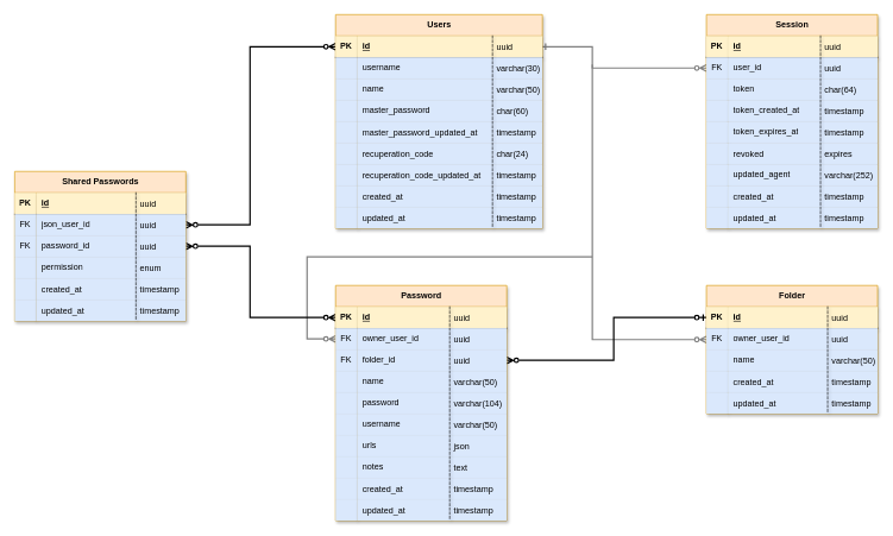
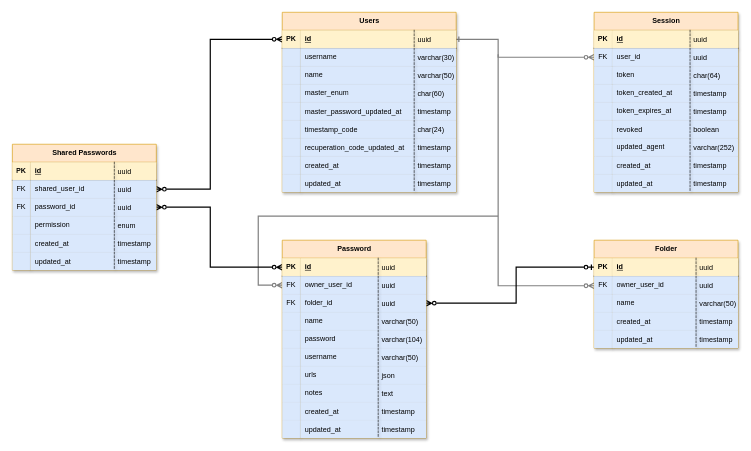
- <mxCell id="97" value="master_password" style="shape=partialRectangle;connectable=0;fillColor=#dae8fc;top=0;left=0;bottom=0;right=0;align=left;spacingLeft=6;overflow=hidden;whiteSpace=wrap;html=1;strokeColor=#6c8ebf;shadow=1;" parent="95" vertex="1"><mxGeometry x="30" width="260" height="30" as="geometry"><mxRectangle width="260" height="30" as="alternateBounds" /></mxGeometry></mxCell>
+ <mxCell id="97" value="master_enum" style="shape=partialRectangle;connectable=0;fillColor=#dae8fc;top=0;left=0;bottom=0;right=0;align=left;spacingLeft=6;overflow=hidden;whiteSpace=wrap;html=1;strokeColor=#6c8ebf;shadow=1;" parent="95" vertex="1"><mxGeometry x="30" width="260" height="30" as="geometry"><mxRectangle width="260" height="30" as="alternateBounds" /></mxGeometry></mxCell>
- <mxCell id="103" value="recuperation_code" style="shape=partialRectangle;connectable=0;fillColor=#dae8fc;top=0;left=0;bottom=0;right=0;align=left;spacingLeft=6;overflow=hidden;strokeColor=#6c8ebf;shadow=1;" parent="101" vertex="1"><mxGeometry x="30" width="260" height="30" as="geometry"><mxRectangle width="260" height="30" as="alternateBounds" /></mxGeometry></mxCell>
+ <mxCell id="103" value="timestamp_code" style="shape=partialRectangle;connectable=0;fillColor=#dae8fc;top=0;left=0;bottom=0;right=0;align=left;spacingLeft=6;overflow=hidden;strokeColor=#6c8ebf;shadow=1;" parent="101" vertex="1"><mxGeometry x="30" width="260" height="30" as="geometry"><mxRectangle width="260" height="30" as="alternateBounds" /></mxGeometry></mxCell>
- <mxCell id="51" value="expires" style="shape=partialRectangle;fillColor=none;align=left;verticalAlign=middle;strokeColor=none;spacingLeft=34;rotatable=0;points=[[0,0.5],[1,0.5]];portConstraint=eastwest;dropTarget=0;shadow=1;" parent="8" vertex="1"><mxGeometry x="130" y="180" width="90" height="30" as="geometry" /></mxCell>
+ <mxCell id="51" value="boolean" style="shape=partialRectangle;fillColor=none;align=left;verticalAlign=middle;strokeColor=none;spacingLeft=34;rotatable=0;points=[[0,0.5],[1,0.5]];portConstraint=eastwest;dropTarget=0;shadow=1;" parent="8" vertex="1"><mxGeometry x="130" y="180" width="90" height="30" as="geometry" /></mxCell>
- <mxCell id="138" value="json_user_id" style="shape=partialRectangle;connectable=0;fillColor=#dae8fc;top=0;left=0;bottom=0;right=0;align=left;spacingLeft=6;fontStyle=0;overflow=hidden;whiteSpace=wrap;html=1;strokeColor=#6c8ebf;shadow=1;" parent="136" vertex="1"><mxGeometry x="30" width="210" height="30" as="geometry"><mxRectangle width="210" height="30" as="alternateBounds" /></mxGeometry></mxCell>
+ <mxCell id="138" value="shared_user_id" style="shape=partialRectangle;connectable=0;fillColor=#dae8fc;top=0;left=0;bottom=0;right=0;align=left;spacingLeft=6;fontStyle=0;overflow=hidden;whiteSpace=wrap;html=1;strokeColor=#6c8ebf;shadow=1;" parent="136" vertex="1"><mxGeometry x="30" width="210" height="30" as="geometry"><mxRectangle width="210" height="30" as="alternateBounds" /></mxGeometry></mxCell>
